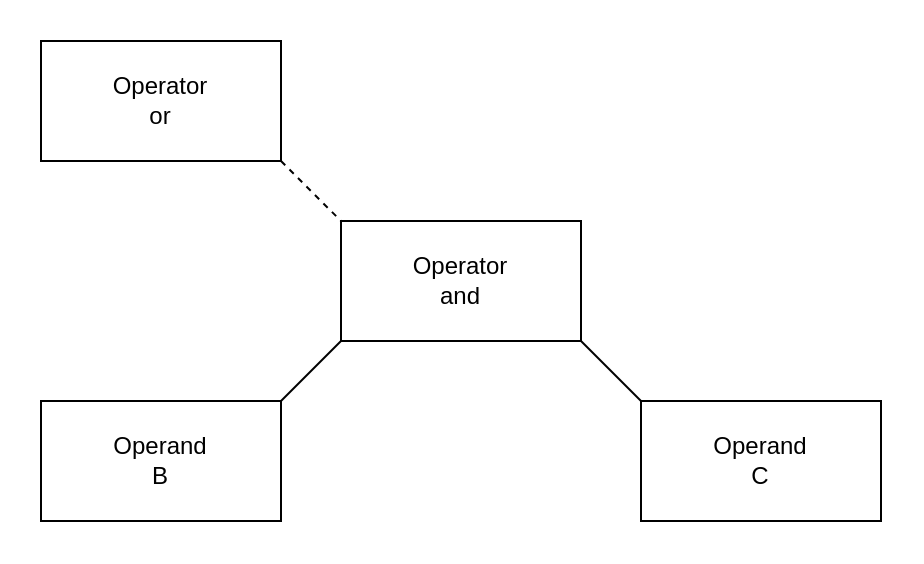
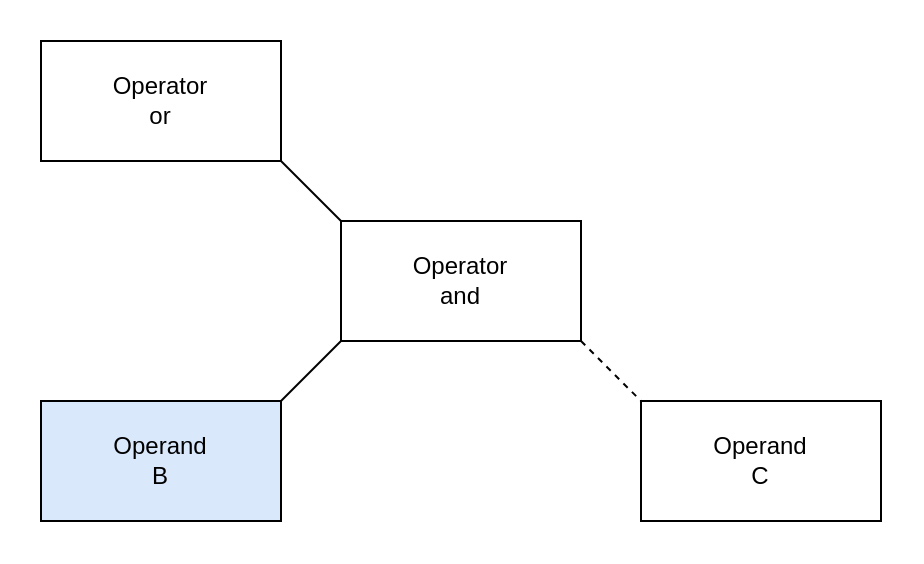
- <mxCell id="4" value="" style="endArrow=none;html=1;rounded=0;entryX=0;entryY=0;entryDx=0;entryDy=0;exitX=1;exitY=1;exitDx=0;exitDy=0;dashed=1;" edge="1" parent="1" source="2" target="3"><mxGeometry width="50" height="50" relative="1" as="geometry"><mxPoint x="110" y="240" as="sourcePoint" /><mxPoint x="160" y="190" as="targetPoint" /></mxGeometry></mxCell>
+ <mxCell id="4" value="" style="endArrow=none;html=1;rounded=0;entryX=0;entryY=0;entryDx=0;entryDy=0;exitX=1;exitY=1;exitDx=0;exitDy=0;" edge="1" parent="1" source="2" target="3"><mxGeometry width="50" height="50" relative="1" as="geometry"><mxPoint x="110" y="240" as="sourcePoint" /><mxPoint x="160" y="190" as="targetPoint" /></mxGeometry></mxCell>
- <mxCell id="8" value="" style="endArrow=none;html=1;rounded=0;entryX=0;entryY=0;entryDx=0;entryDy=0;exitX=1;exitY=1;exitDx=0;exitDy=0;" edge="1" parent="1" source="3" target="7"><mxGeometry width="50" height="50" relative="1" as="geometry"><mxPoint x="320" y="80" as="sourcePoint" /><mxPoint x="370" y="30" as="targetPoint" /></mxGeometry></mxCell>
+ <mxCell id="8" value="" style="endArrow=none;html=1;rounded=0;entryX=0;entryY=0;entryDx=0;entryDy=0;exitX=1;exitY=1;exitDx=0;exitDy=0;dashed=1;" edge="1" parent="1" source="3" target="7"><mxGeometry width="50" height="50" relative="1" as="geometry"><mxPoint x="320" y="80" as="sourcePoint" /><mxPoint x="370" y="30" as="targetPoint" /></mxGeometry></mxCell>
- <mxCell id="5" value="Operand&lt;br&gt;B" style="rounded=0;whiteSpace=wrap;html=1;" vertex="1" parent="1"><mxGeometry x="20" y="200" width="120" height="60" as="geometry" /></mxCell>
+ <mxCell id="5" value="Operand&lt;br&gt;B" style="rounded=0;whiteSpace=wrap;html=1;fillColor=#dae8fc;" vertex="1" parent="1"><mxGeometry x="20" y="200" width="120" height="60" as="geometry" /></mxCell>
